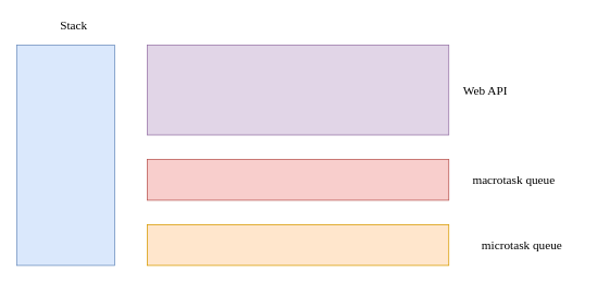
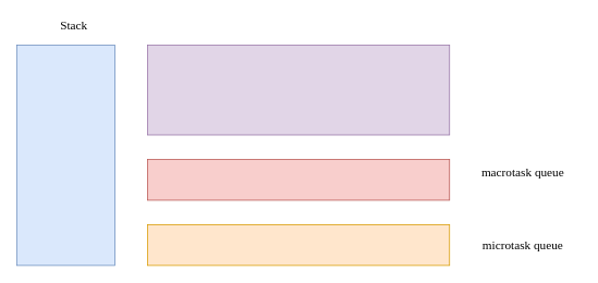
- <mxCell id="9" value="Web API" style="text;html=1;strokeColor=none;fillColor=none;align=center;verticalAlign=middle;whiteSpace=wrap;rounded=0;fontFamily=Lucida Console;fontSize=15;" parent="1" vertex="1"><mxGeometry x="560" y="100" width="70" height="20" as="geometry" /></mxCell>
- <mxCell id="7" value="macrotask queue" style="text;html=1;strokeColor=none;fillColor=none;align=center;verticalAlign=middle;whiteSpace=wrap;rounded=0;fontSize=15;fontFamily=Lucida Console;" parent="1" vertex="1"><mxGeometry x="560" y="210" width="140" height="20" as="geometry" /></mxCell>
+ <mxCell id="7" value="macrotask queue" style="text;html=1;strokeColor=none;fillColor=none;align=center;verticalAlign=middle;whiteSpace=wrap;rounded=0;fontSize=15;fontFamily=Lucida Console;" parent="1" vertex="1"><mxGeometry x="570" y="200" width="140" height="20" as="geometry" /></mxCell>
